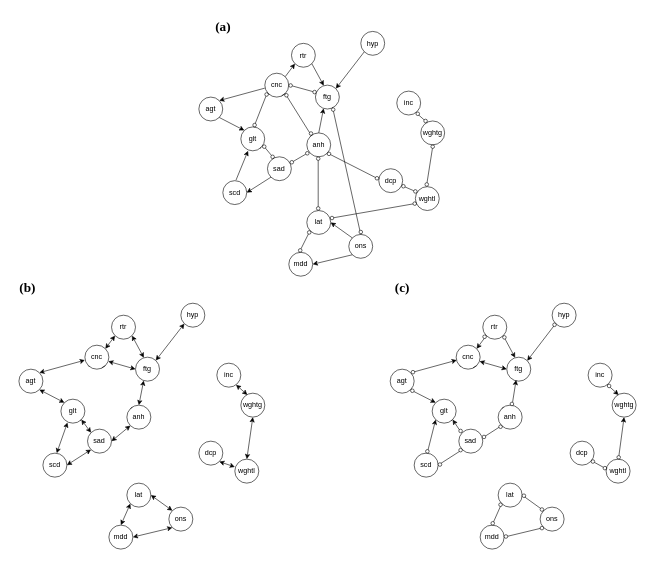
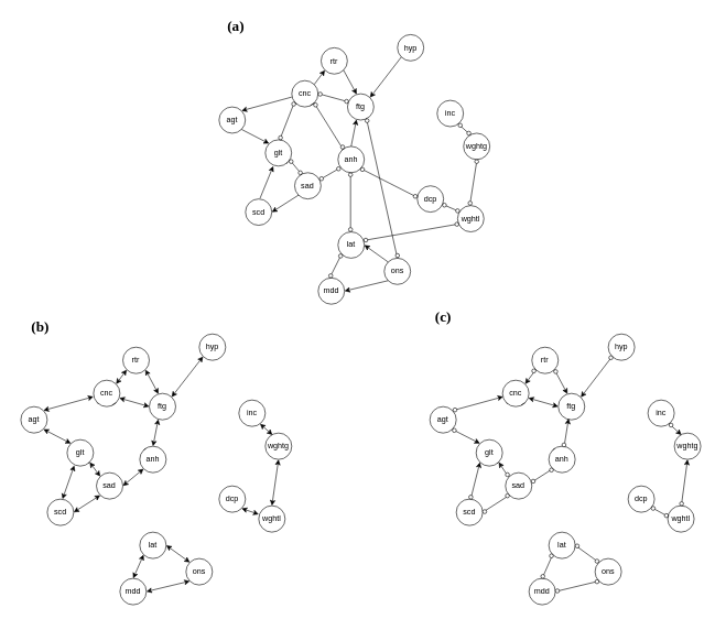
- <mxCell id="47" value="&lt;font size=&quot;1&quot; face=&quot;Times New Roman&quot; style=&quot;&quot;&gt;&lt;b style=&quot;font-size: 22px;&quot;&gt;(a)&lt;/b&gt;&lt;/font&gt;" style="text;html=1;align=center;verticalAlign=middle;resizable=0;points=[];autosize=1;strokeColor=none;fillColor=none;" parent="46" vertex="1"><mxGeometry x="15" y="5" width="50" height="40" as="geometry" /></mxCell>
+ <mxCell id="47" value="&lt;font size=&quot;1&quot; face=&quot;Times New Roman&quot; style=&quot;&quot;&gt;&lt;b style=&quot;font-size: 22px;&quot;&gt;(a)&lt;/b&gt;&lt;/font&gt;" style="text;html=1;align=center;verticalAlign=middle;resizable=0;points=[];autosize=1;strokeColor=none;fillColor=none;" parent="46" vertex="1"><mxGeometry width="50" height="40" as="geometry" /></mxCell>
- <mxCell id="3" value="&lt;font size=&quot;1&quot; face=&quot;Times New Roman&quot; style=&quot;&quot;&gt;&lt;b style=&quot;font-size: 22px;&quot;&gt;(b)&lt;/b&gt;&lt;/font&gt;" style="text;html=1;align=center;verticalAlign=middle;resizable=0;points=[];autosize=1;strokeColor=none;fillColor=none;" parent="2" vertex="1"><mxGeometry width="50" height="40" as="geometry" /></mxCell>
+ <mxCell id="3" value="&lt;font size=&quot;1&quot; face=&quot;Times New Roman&quot; style=&quot;&quot;&gt;&lt;b style=&quot;font-size: 22px;&quot;&gt;(b)&lt;/b&gt;&lt;/font&gt;" style="text;html=1;align=center;verticalAlign=middle;resizable=0;points=[];autosize=1;strokeColor=none;fillColor=none;" parent="2" vertex="1"><mxGeometry x="15" y="15" width="50" height="40" as="geometry" /></mxCell>
